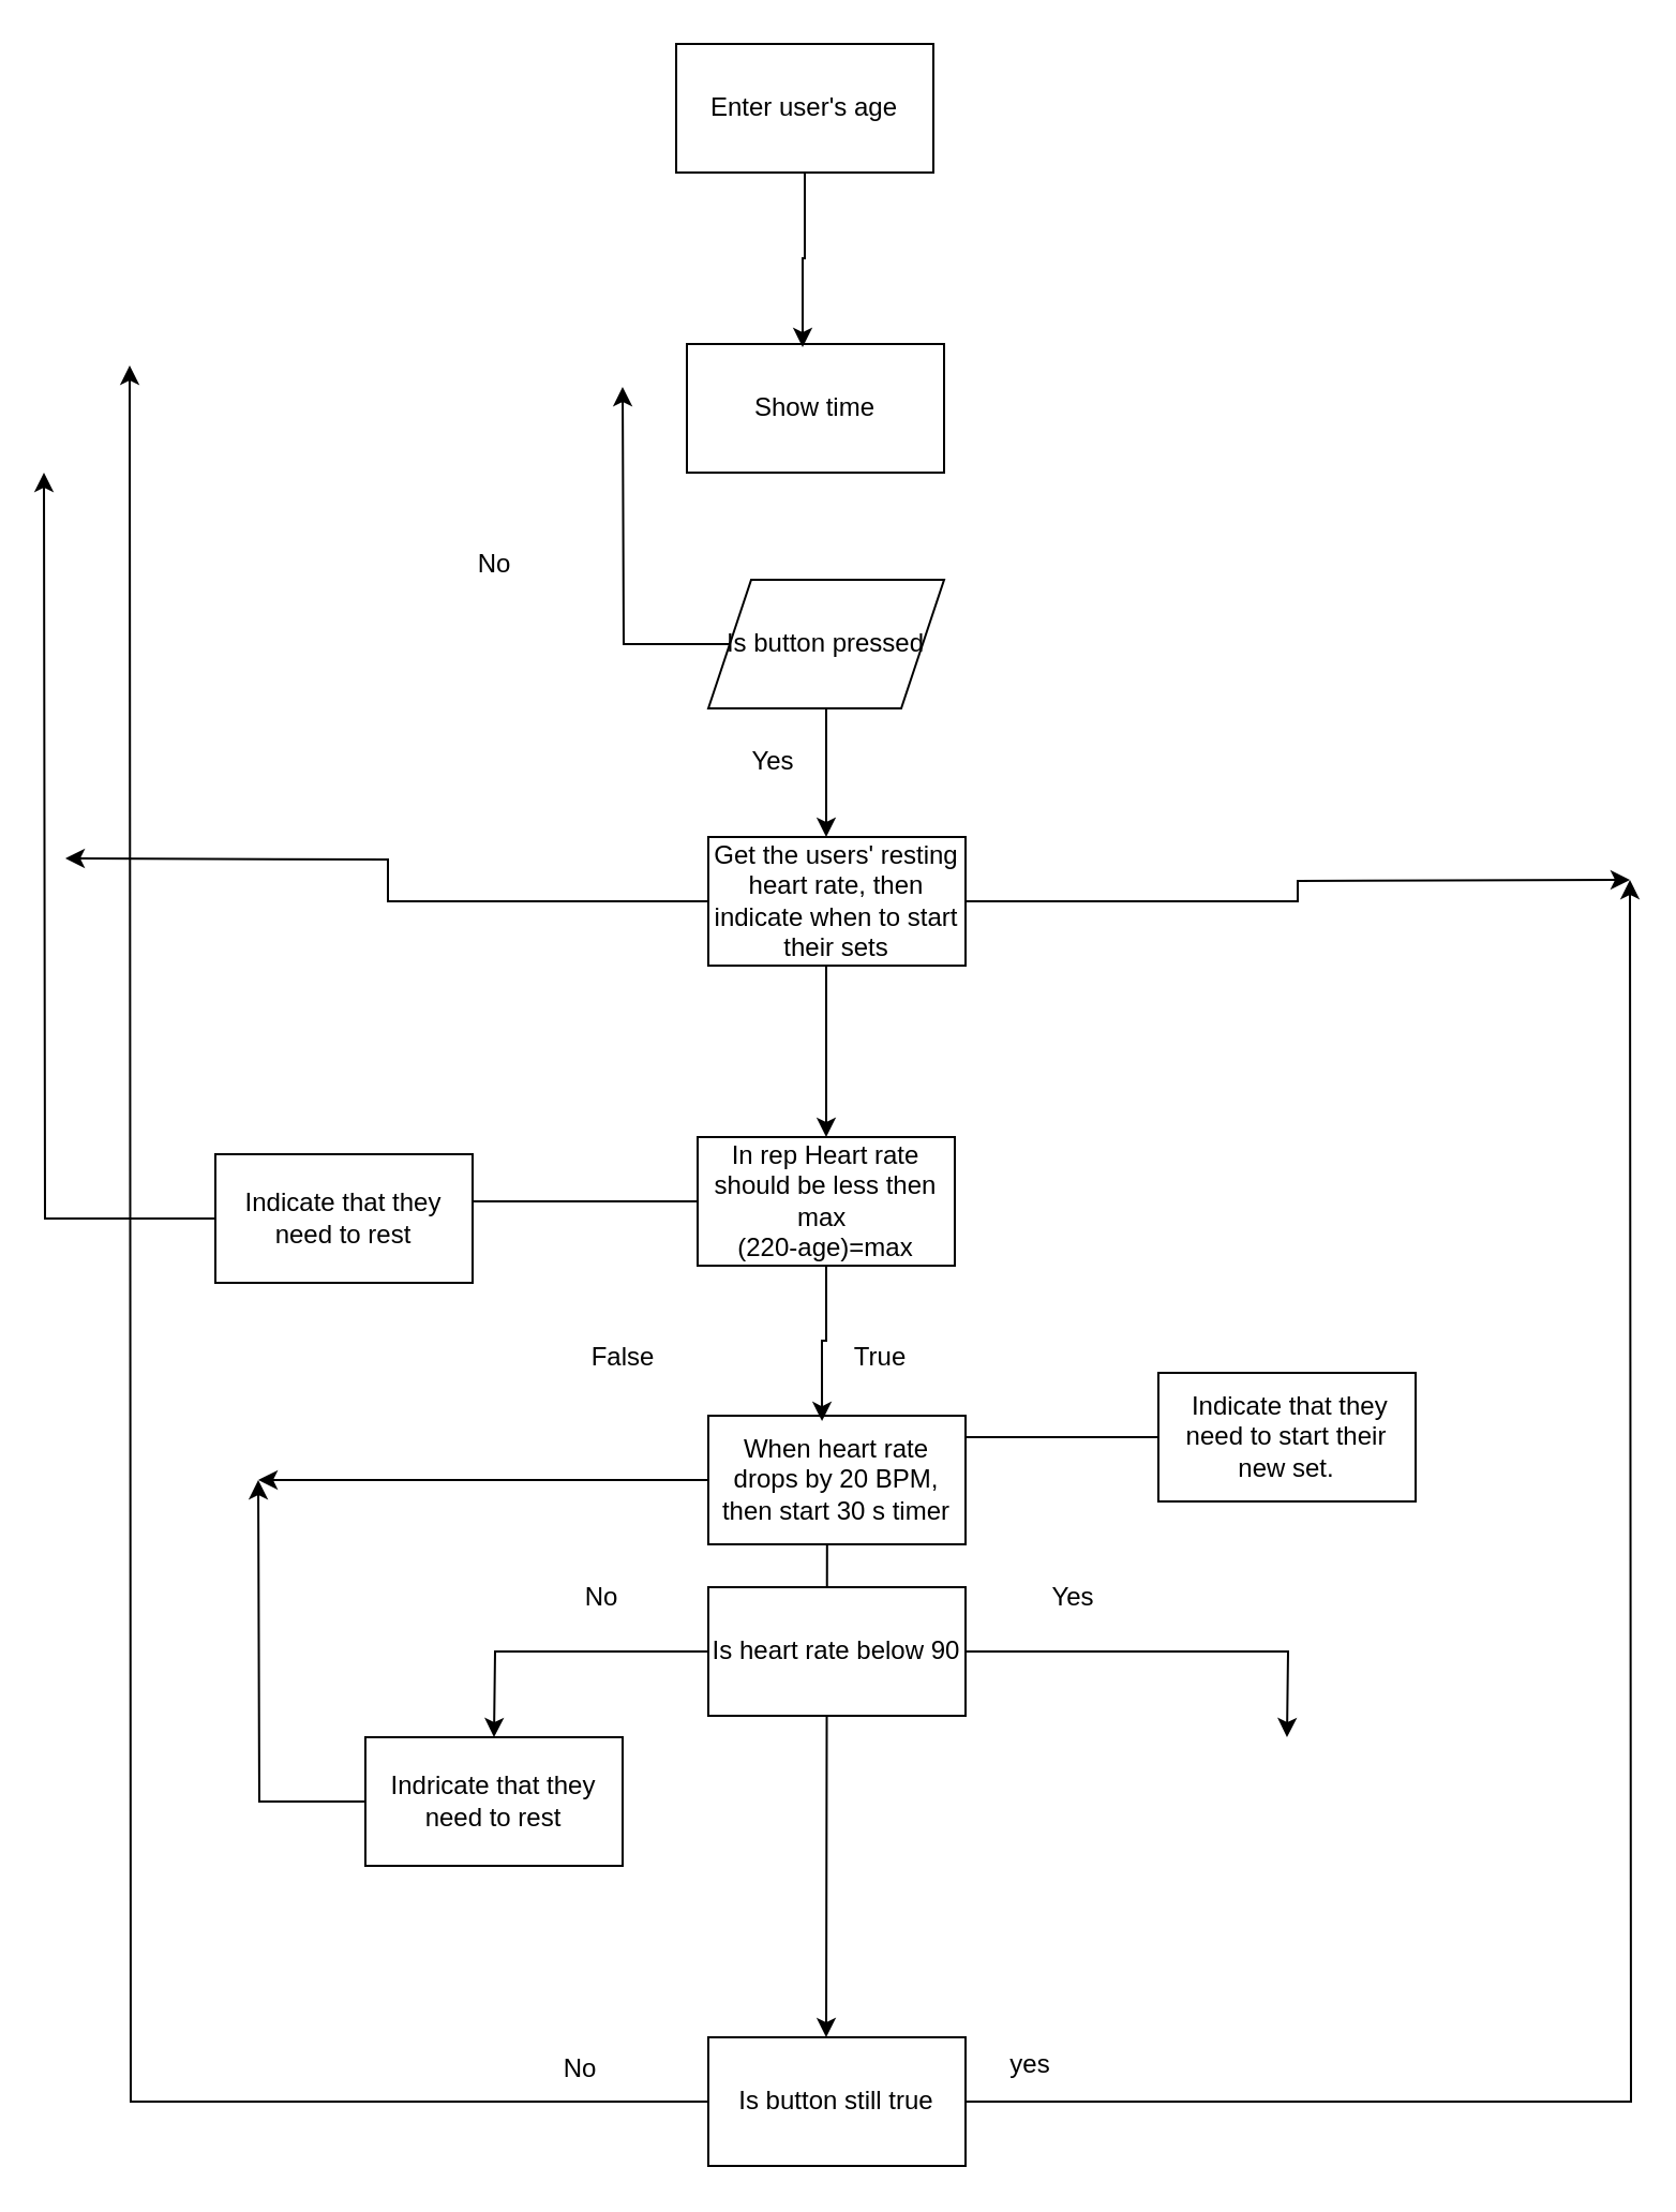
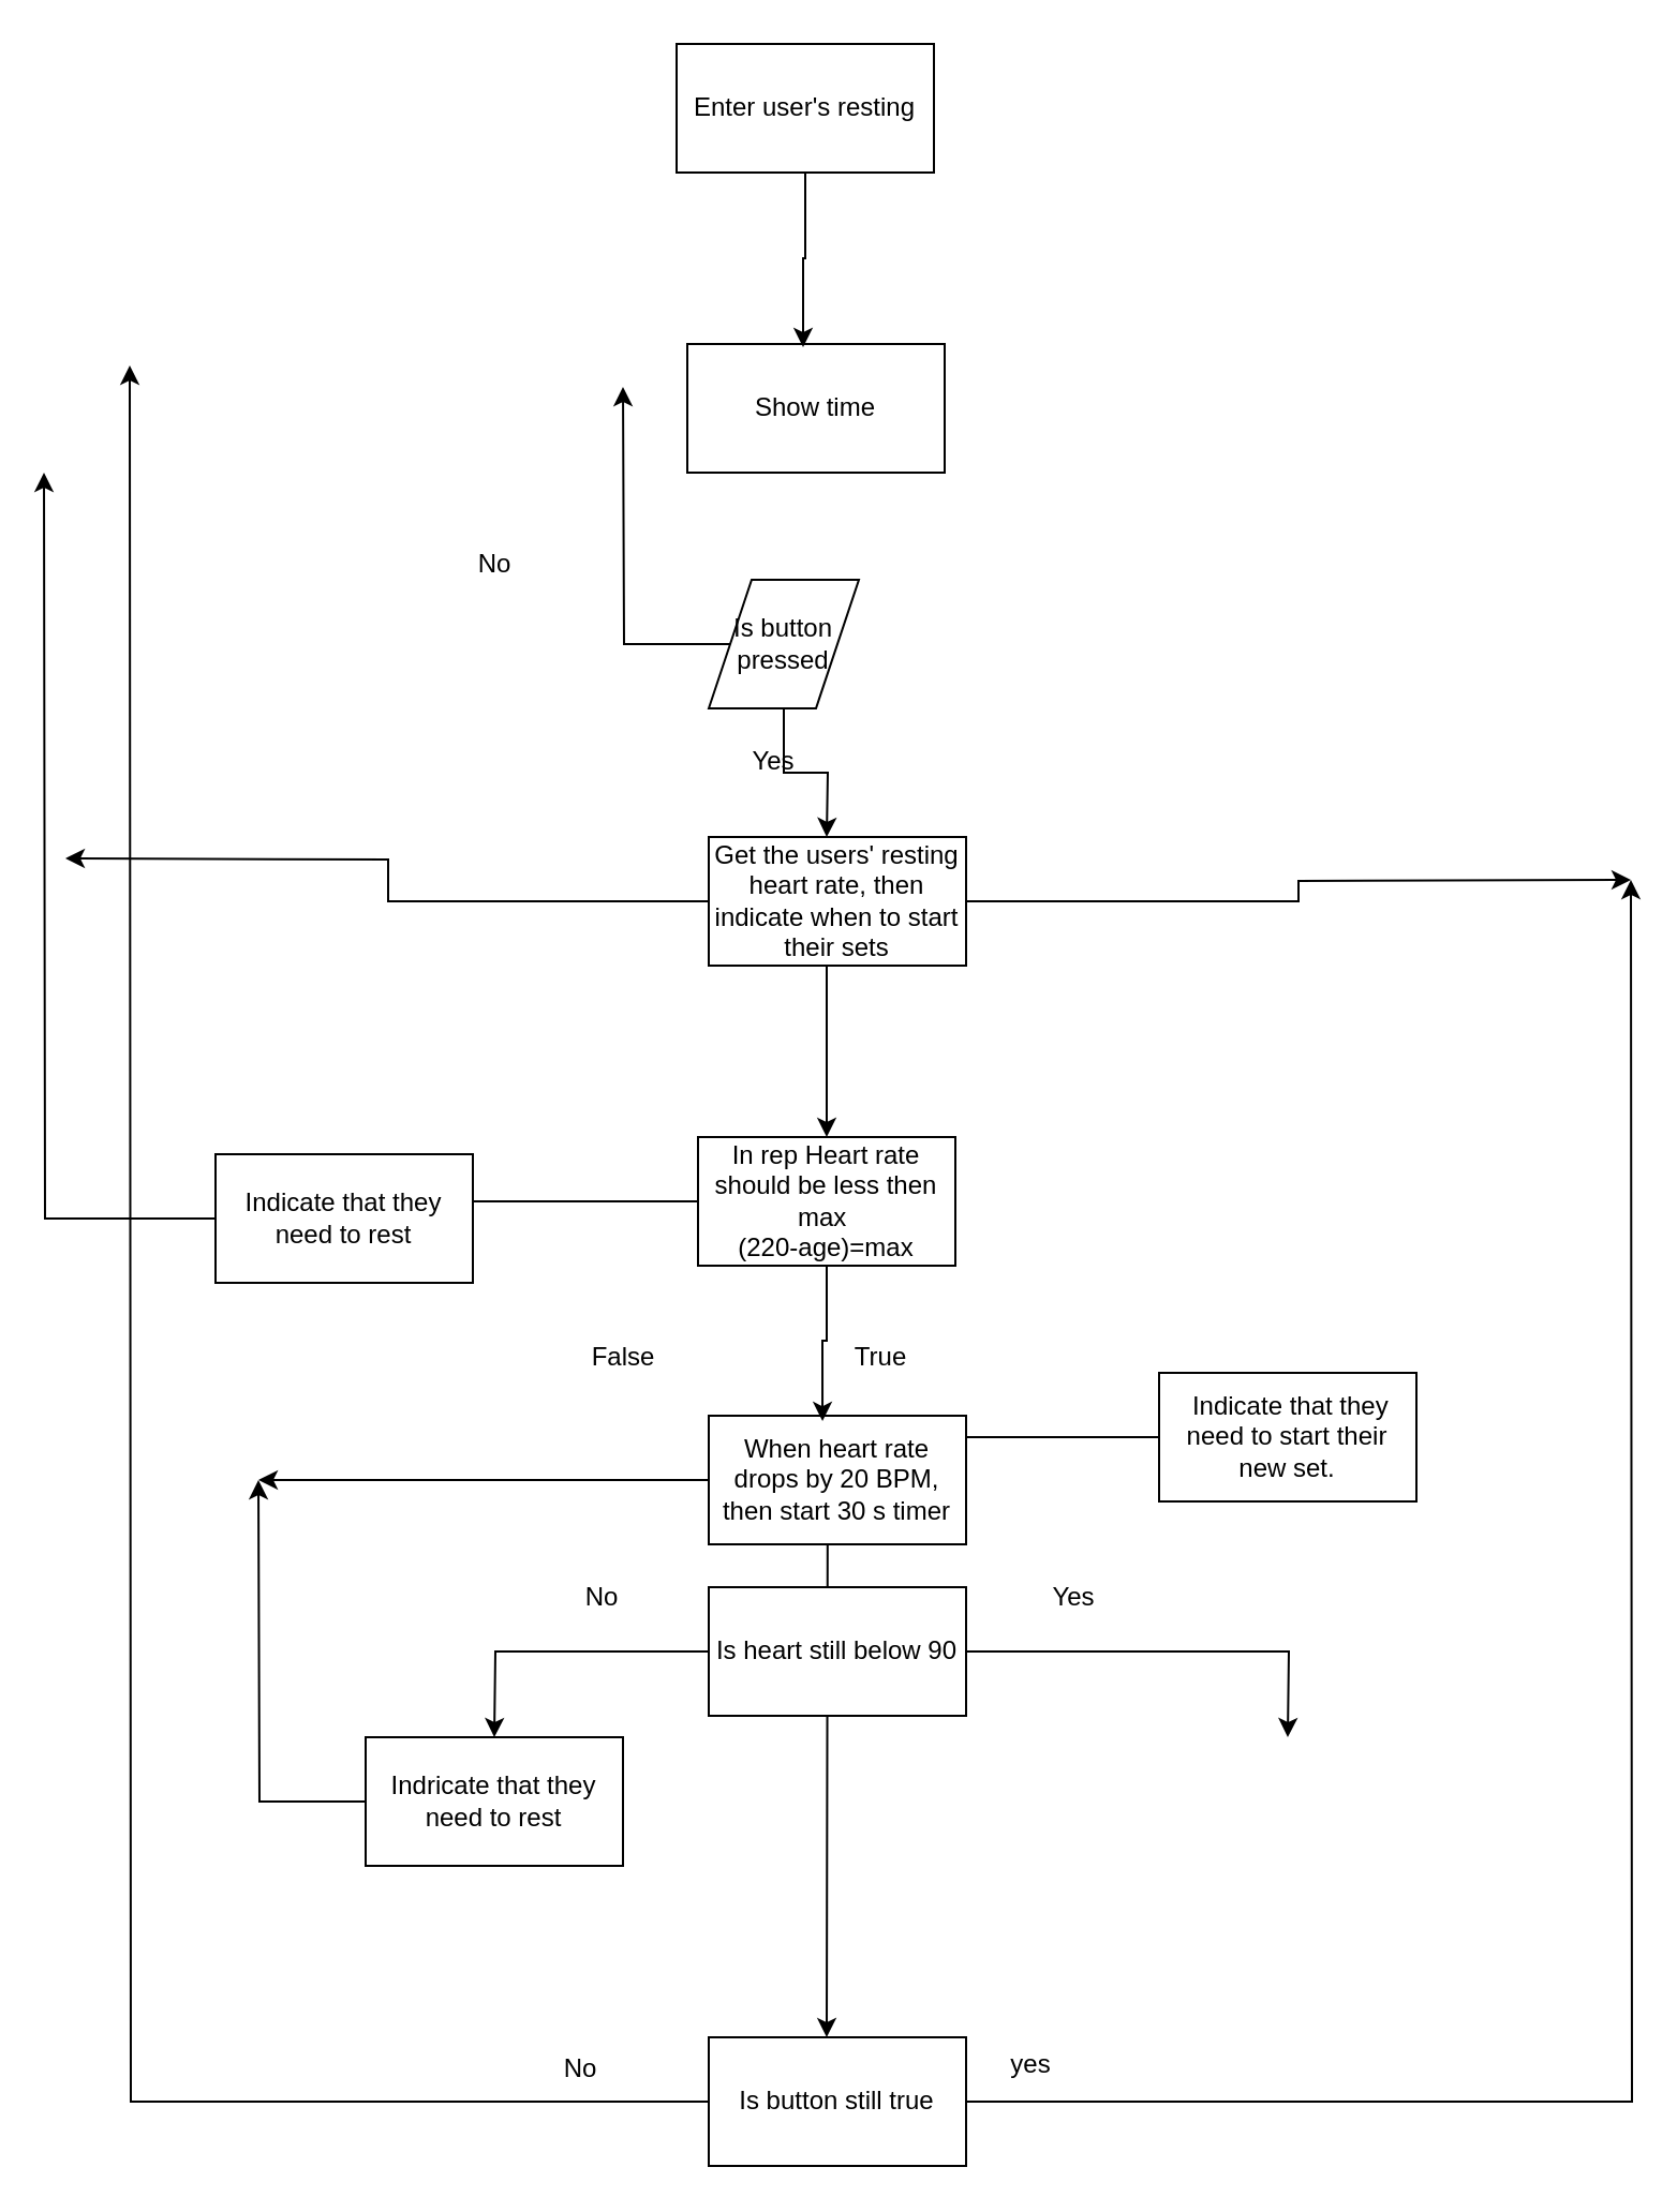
- <mxCell id="35" value="Enter user's age" style="rounded=0;whiteSpace=wrap;html=1;" vertex="1" parent="1"><mxGeometry x="315" y="20" width="120" height="60" as="geometry" /></mxCell>
+ <mxCell id="35" value="Enter user's resting" style="rounded=0;whiteSpace=wrap;html=1;" vertex="1" parent="1"><mxGeometry x="315" y="20" width="120" height="60" as="geometry" /></mxCell>
- <mxCell id="5" value="Is button pressed" style="shape=parallelogram;perimeter=parallelogramPerimeter;whiteSpace=wrap;html=1;fixedSize=1;" vertex="1" parent="1"><mxGeometry x="330" y="270" width="110" height="60" as="geometry" /></mxCell>
+ <mxCell id="5" value="Is button pressed" style="shape=parallelogram;perimeter=parallelogramPerimeter;whiteSpace=wrap;html=1;fixedSize=1;" vertex="1" parent="1"><mxGeometry x="330" y="270" width="70" height="60" as="geometry" /></mxCell>
- <mxCell id="26" value="Is heart rate below 90" style="rounded=0;whiteSpace=wrap;html=1;" vertex="1" parent="1"><mxGeometry x="330" y="740" width="120" height="60" as="geometry" /></mxCell>
+ <mxCell id="26" value="Is heart still below 90" style="rounded=0;whiteSpace=wrap;html=1;" vertex="1" parent="1"><mxGeometry x="330" y="740" width="120" height="60" as="geometry" /></mxCell>
